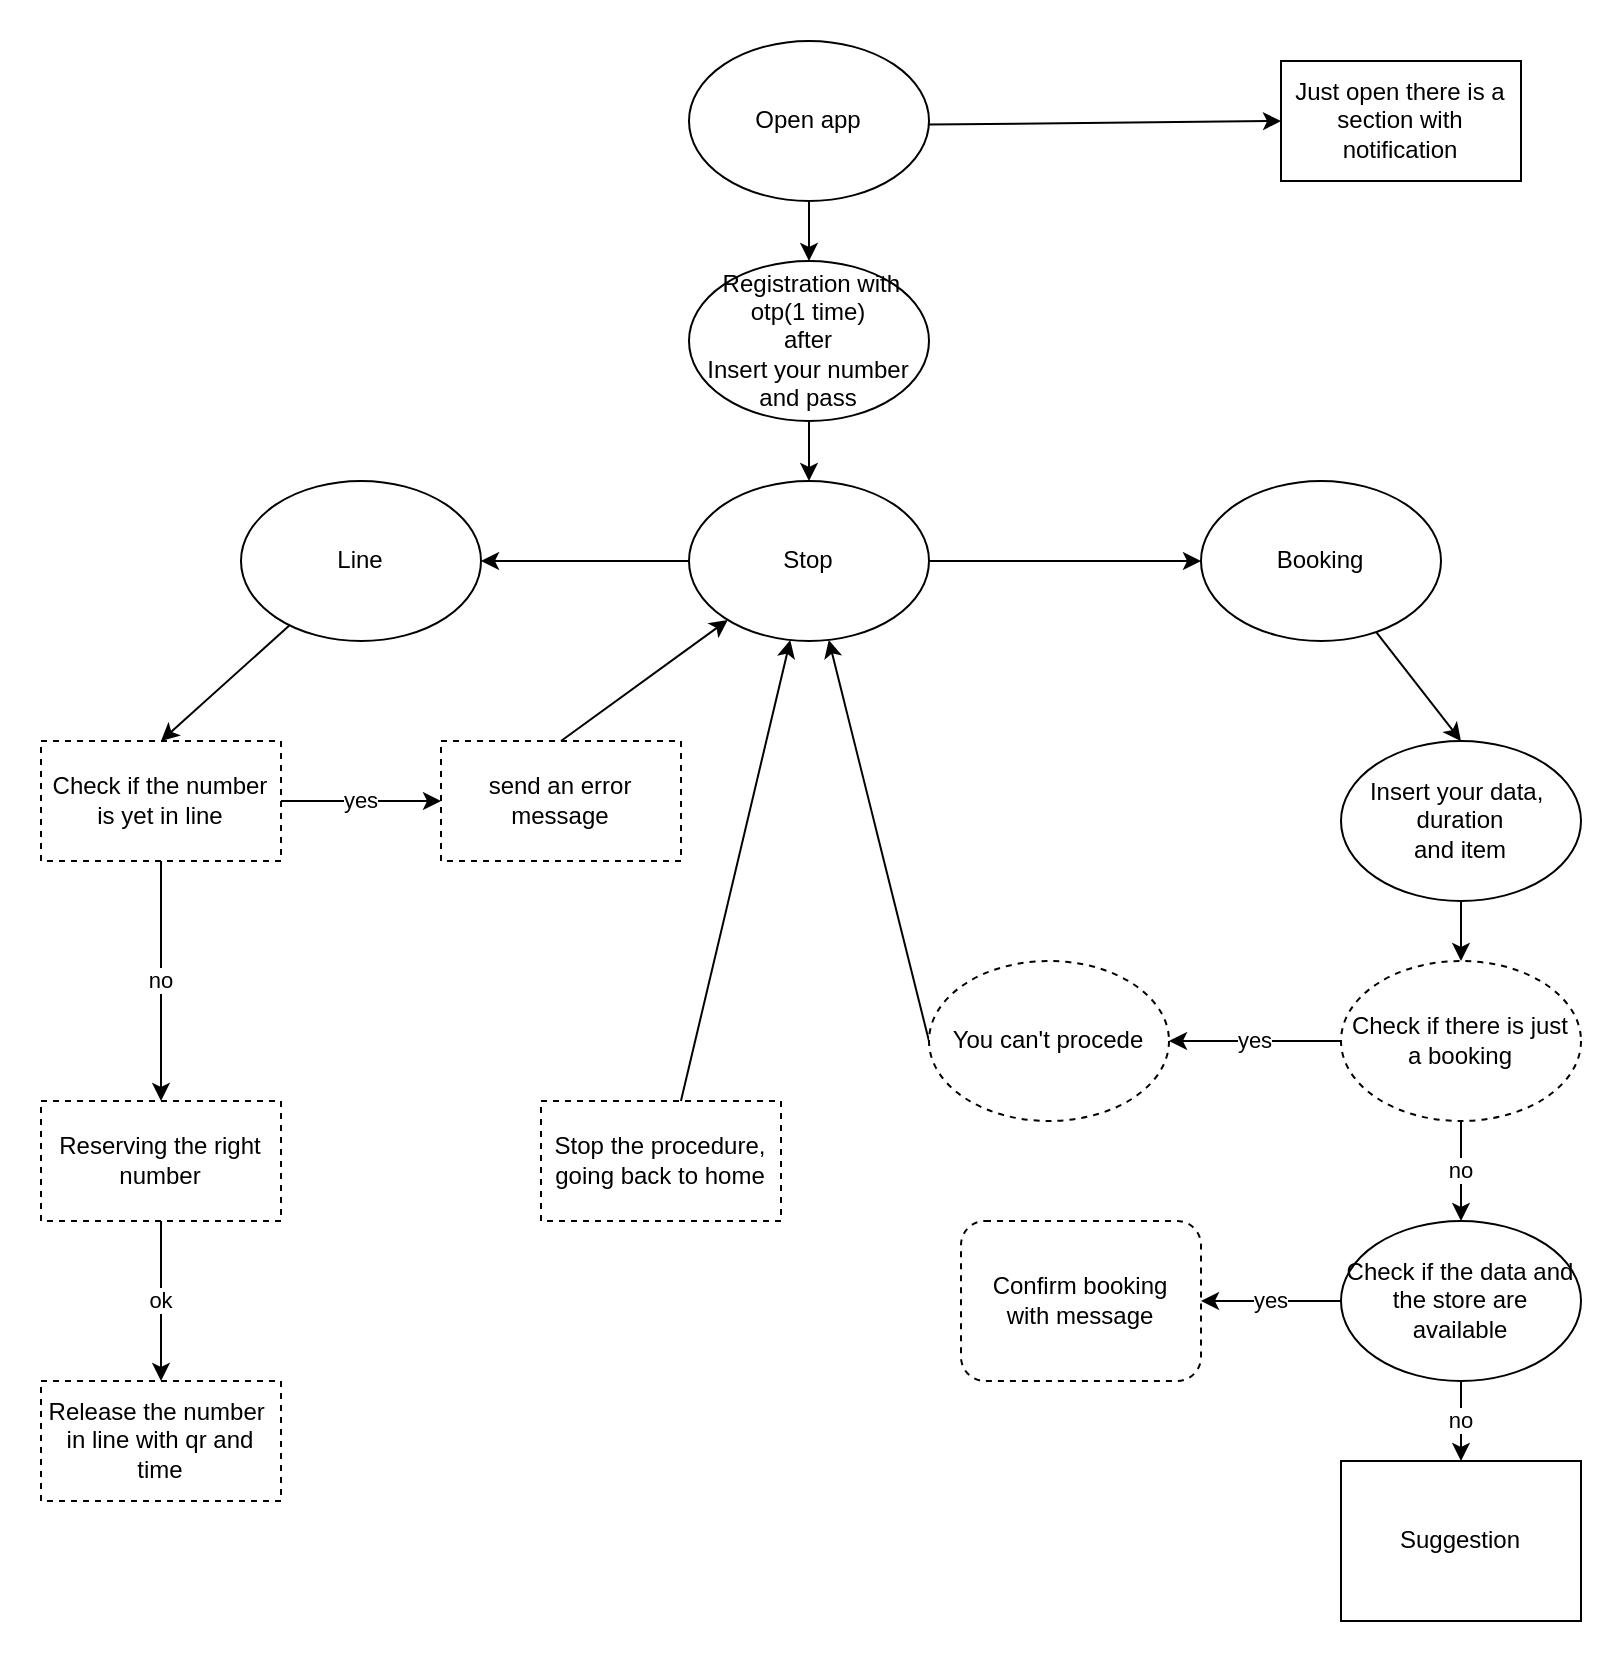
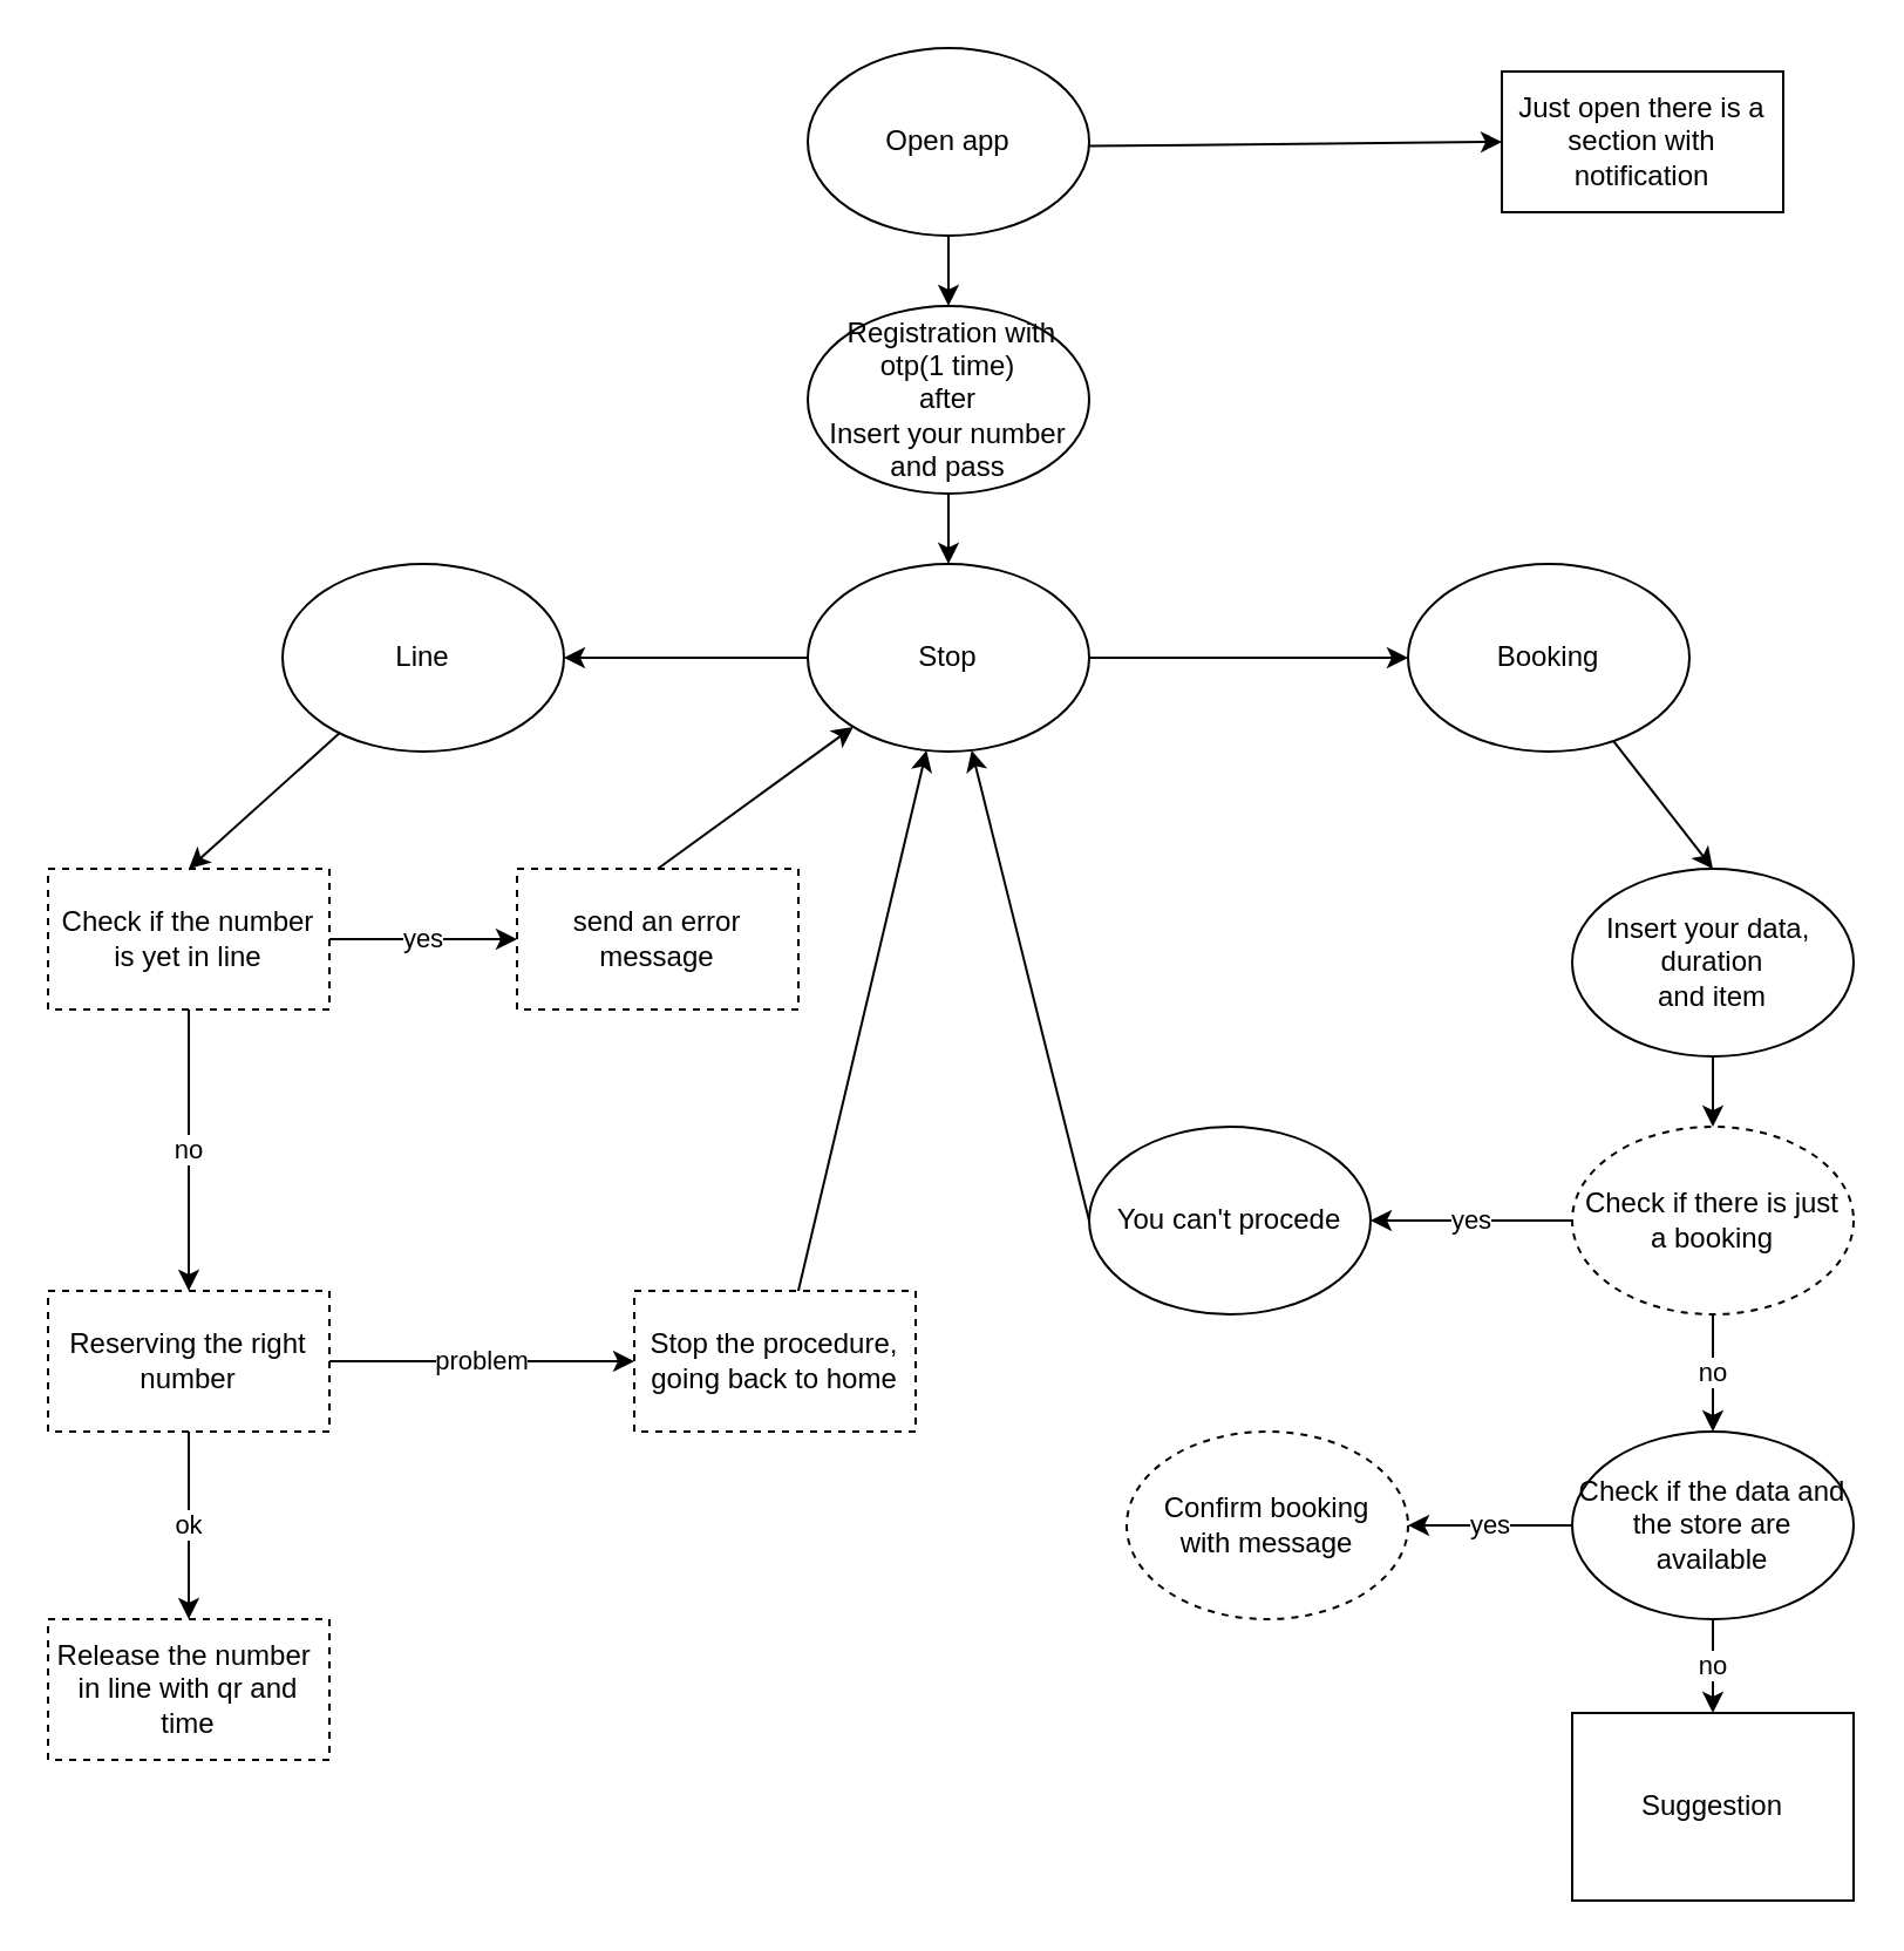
- <mxCell id="27" value="You can't procede" style="ellipse;whiteSpace=wrap;html=1;dashed=1;" parent="1" vertex="1"><mxGeometry x="464" y="480" width="120" height="80" as="geometry" /></mxCell>
+ <mxCell id="27" value="You can't procede" style="ellipse;whiteSpace=wrap;html=1;dashed=0;" parent="1" vertex="1"><mxGeometry x="464" y="480" width="120" height="80" as="geometry" /></mxCell>
+ <mxCell id="15" value="problem" style="edgeStyle=none;rounded=0;orthogonalLoop=1;jettySize=auto;html=1;exitX=1;exitY=0.5;exitDx=0;exitDy=0;entryX=0;entryY=0.5;entryDx=0;entryDy=0;" parent="1" source="16" target="19" edge="1"><mxGeometry relative="1" as="geometry"><mxPoint x="350" y="550" as="targetPoint" /></mxGeometry></mxCell>
- <mxCell id="31" value="Confirm booking&lt;br&gt;with message" style="whiteSpace=wrap;html=1;dashed=1;rounded=1;" parent="1" vertex="1"><mxGeometry x="480" y="610" width="120" height="80" as="geometry" /></mxCell>
+ <mxCell id="31" value="Confirm booking&lt;br&gt;with message" style="ellipse;whiteSpace=wrap;html=1;dashed=1;" parent="1" vertex="1"><mxGeometry x="480" y="610" width="120" height="80" as="geometry" /></mxCell>
